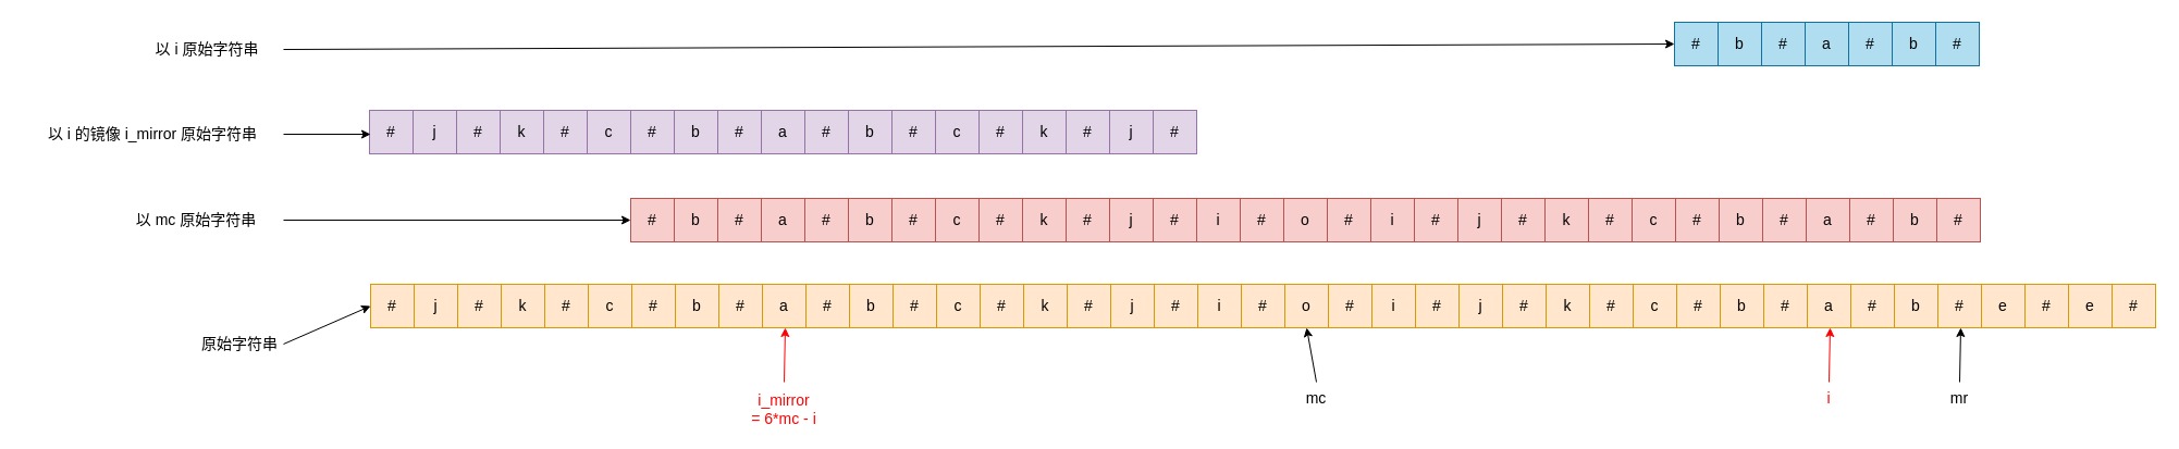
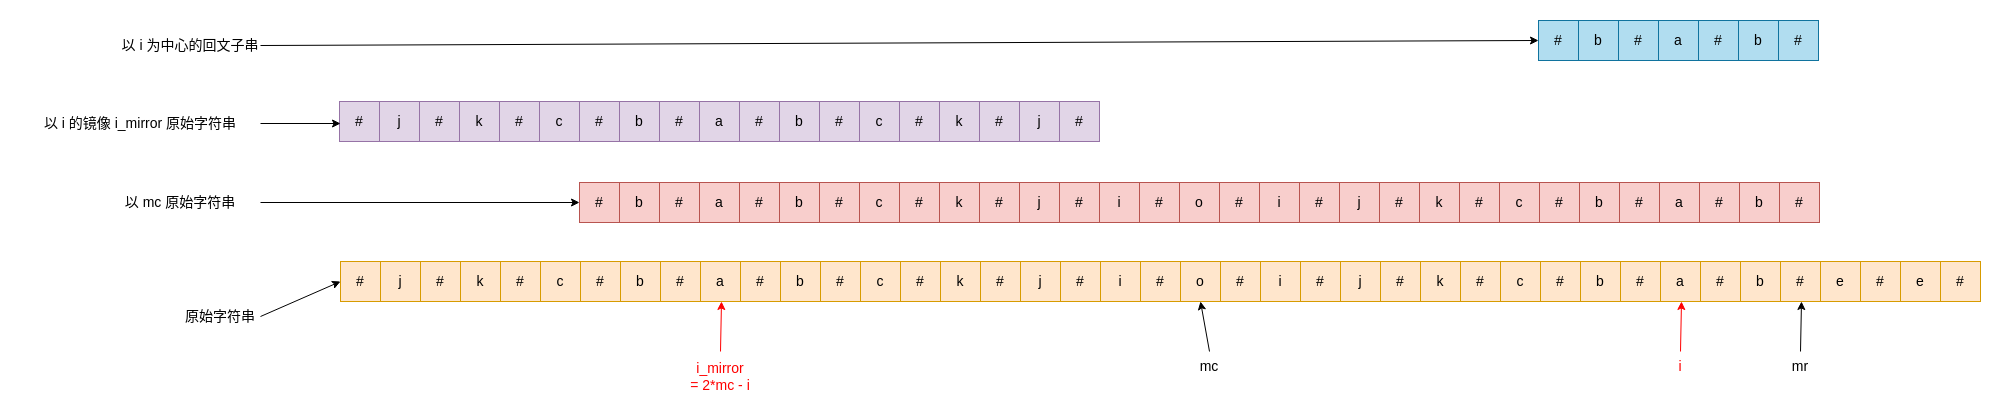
- <mxCell id="114" value="以 i 原始字符串" style="text;html=1;strokeColor=none;fillColor=none;align=center;verticalAlign=middle;whiteSpace=wrap;rounded=0;fontSize=14;" vertex="1" parent="1"><mxGeometry x="120" y="30" width="140" height="30" as="geometry" /></mxCell>
+ <mxCell id="114" value="以 i 为中心的回文子串" style="text;html=1;strokeColor=none;fillColor=none;align=center;verticalAlign=middle;whiteSpace=wrap;rounded=0;fontSize=14;" vertex="1" parent="1"><mxGeometry x="120" y="30" width="140" height="30" as="geometry" /></mxCell>
- <mxCell id="85" value="i_mirror&lt;br&gt;= 6*mc - i" style="text;html=1;strokeColor=none;fillColor=none;align=center;verticalAlign=middle;whiteSpace=wrap;rounded=0;fontSize=14;fontColor=#FF0000;" vertex="1" parent="1"><mxGeometry x="675" y="361" width="90" height="30" as="geometry" /></mxCell>
+ <mxCell id="85" value="i_mirror&lt;br&gt;= 2*mc - i" style="text;html=1;strokeColor=none;fillColor=none;align=center;verticalAlign=middle;whiteSpace=wrap;rounded=0;fontSize=14;fontColor=#FF0000;" vertex="1" parent="1"><mxGeometry x="675" y="361" width="90" height="30" as="geometry" /></mxCell>
